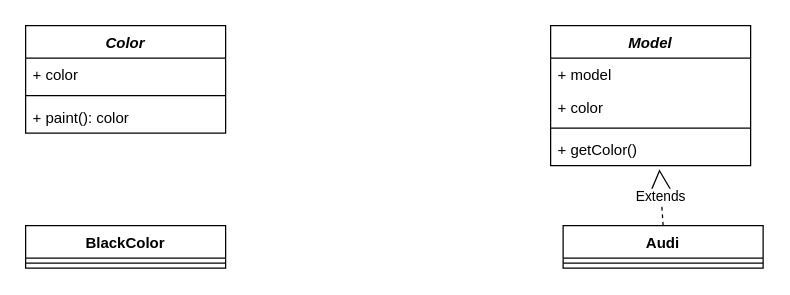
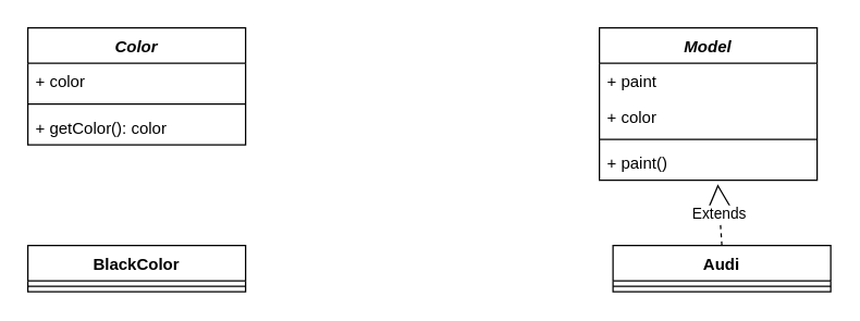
- <mxCell id="7" value="+ model" style="text;strokeColor=none;fillColor=none;align=left;verticalAlign=top;spacingLeft=4;spacingRight=4;overflow=hidden;rotatable=0;points=[[0,0.5],[1,0.5]];portConstraint=eastwest;" vertex="1" parent="6"><mxGeometry y="26" width="160" height="26" as="geometry" /></mxCell>
+ <mxCell id="7" value="+ paint" style="text;strokeColor=none;fillColor=none;align=left;verticalAlign=top;spacingLeft=4;spacingRight=4;overflow=hidden;rotatable=0;points=[[0,0.5],[1,0.5]];portConstraint=eastwest;" vertex="1" parent="6"><mxGeometry y="26" width="160" height="26" as="geometry" /></mxCell>
- <mxCell id="5" value="+ paint(): color" style="text;strokeColor=none;fillColor=none;align=left;verticalAlign=top;spacingLeft=4;spacingRight=4;overflow=hidden;rotatable=0;points=[[0,0.5],[1,0.5]];portConstraint=eastwest;" vertex="1" parent="2"><mxGeometry y="60" width="160" height="26" as="geometry" /></mxCell>
+ <mxCell id="5" value="+ getColor(): color" style="text;strokeColor=none;fillColor=none;align=left;verticalAlign=top;spacingLeft=4;spacingRight=4;overflow=hidden;rotatable=0;points=[[0,0.5],[1,0.5]];portConstraint=eastwest;" vertex="1" parent="2"><mxGeometry y="60" width="160" height="26" as="geometry" /></mxCell>
- <mxCell id="10" value="+ getColor()" style="text;strokeColor=none;fillColor=none;align=left;verticalAlign=top;spacingLeft=4;spacingRight=4;overflow=hidden;rotatable=0;points=[[0,0.5],[1,0.5]];portConstraint=eastwest;" vertex="1" parent="6"><mxGeometry y="86" width="160" height="26" as="geometry" /></mxCell>
+ <mxCell id="10" value="+ paint()" style="text;strokeColor=none;fillColor=none;align=left;verticalAlign=top;spacingLeft=4;spacingRight=4;overflow=hidden;rotatable=0;points=[[0,0.5],[1,0.5]];portConstraint=eastwest;" vertex="1" parent="6"><mxGeometry y="86" width="160" height="26" as="geometry" /></mxCell>
